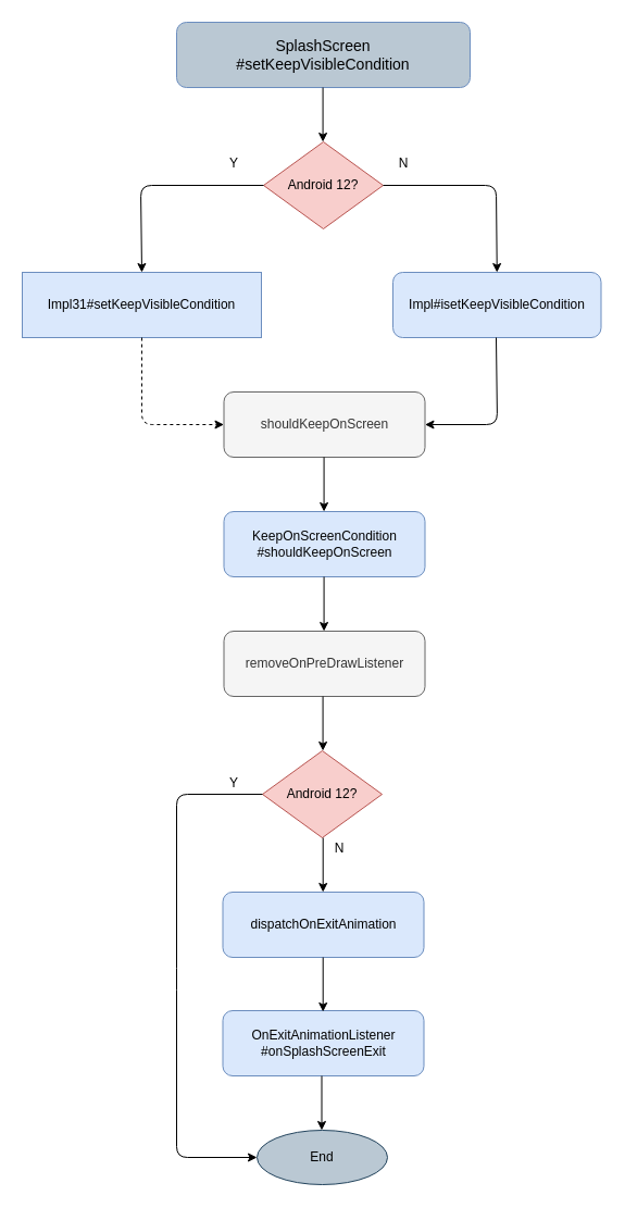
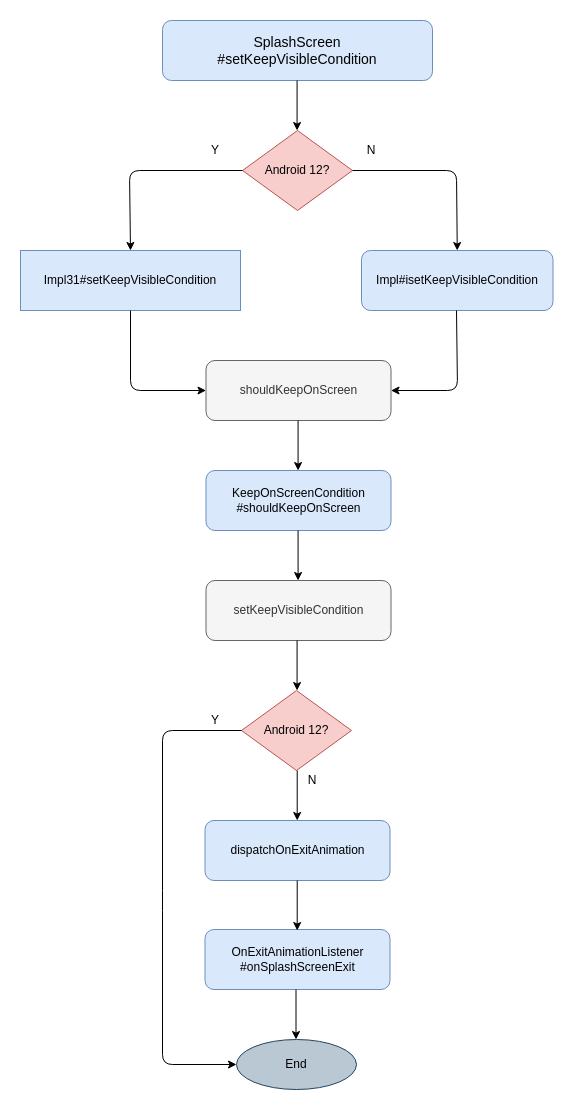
- <mxCell id="2" value="&lt;div&gt;&lt;font style=&quot;font-size: 14px&quot;&gt;SplashScreen&lt;/font&gt;&lt;/div&gt;&lt;div&gt;&lt;font style=&quot;font-size: 14px&quot;&gt;#&lt;/font&gt;&lt;span style=&quot;font-size: 14px&quot;&gt;setKeepVisibleCondition&lt;/span&gt;&lt;/div&gt;" style="rounded=1;whiteSpace=wrap;html=1;fillColor=#bac8d3;strokeColor=#6c8ebf;align=center;" parent="1" vertex="1"><mxGeometry x="162" y="20" width="270" height="60" as="geometry" /></mxCell>
+ <mxCell id="2" value="&lt;div&gt;&lt;font style=&quot;font-size: 14px&quot;&gt;SplashScreen&lt;/font&gt;&lt;/div&gt;&lt;div&gt;&lt;font style=&quot;font-size: 14px&quot;&gt;#&lt;/font&gt;&lt;span style=&quot;font-size: 14px&quot;&gt;setKeepVisibleCondition&lt;/span&gt;&lt;/div&gt;" style="rounded=1;whiteSpace=wrap;html=1;fillColor=#dae8fc;strokeColor=#6c8ebf;align=center;" parent="1" vertex="1"><mxGeometry x="162" y="20" width="270" height="60" as="geometry" /></mxCell>
- <mxCell id="12" value="" style="endArrow=classic;html=1;exitX=0.5;exitY=1;exitDx=0;exitDy=0;entryX=0;entryY=0.5;entryDx=0;entryDy=0;dashed=1;" parent="1" source="3" target="9" edge="1"><mxGeometry width="50" height="50" relative="1" as="geometry"><mxPoint x="242" y="180" as="sourcePoint" /><mxPoint x="282" y="380" as="targetPoint" /><Array as="points"><mxPoint x="130" y="390" /></Array></mxGeometry></mxCell>
+ <mxCell id="12" value="" style="endArrow=classic;html=1;exitX=0.5;exitY=1;exitDx=0;exitDy=0;entryX=0;entryY=0.5;entryDx=0;entryDy=0;" parent="1" source="3" target="9" edge="1"><mxGeometry width="50" height="50" relative="1" as="geometry"><mxPoint x="242" y="180" as="sourcePoint" /><mxPoint x="282" y="380" as="targetPoint" /><Array as="points"><mxPoint x="130" y="390" /></Array></mxGeometry></mxCell>
- <mxCell id="15" value="removeOnPreDrawListener" style="rounded=1;whiteSpace=wrap;html=1;fillColor=#f5f5f5;strokeColor=#666666;fontColor=#333333;" parent="1" vertex="1"><mxGeometry x="205.5" y="580" width="185" height="60" as="geometry" /></mxCell>
+ <mxCell id="15" value="setKeepVisibleCondition" style="rounded=1;whiteSpace=wrap;html=1;fillColor=#f5f5f5;strokeColor=#666666;fontColor=#333333;" parent="1" vertex="1"><mxGeometry x="205.5" y="580" width="185" height="60" as="geometry" /></mxCell>
